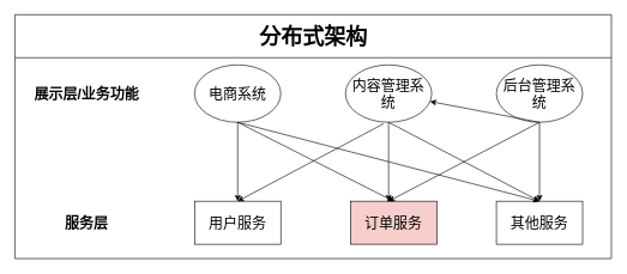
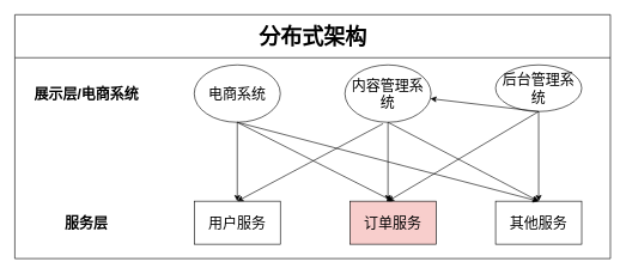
- <mxCell id="19" value="&lt;font style=&quot;font-size: 20px;&quot;&gt;展示层/业务功能&lt;/font&gt;" style="rounded=0;whiteSpace=wrap;html=1;fontSize=20;fontStyle=1;strokeColor=none;" vertex="1" parent="17"><mxGeometry x="20" y="80" width="160" height="60" as="geometry" /></mxCell>
+ <mxCell id="19" value="&lt;font style=&quot;font-size: 20px;&quot;&gt;展示层/电商系统&lt;/font&gt;" style="rounded=0;whiteSpace=wrap;html=1;fontSize=20;fontStyle=1;strokeColor=none;" vertex="1" parent="17"><mxGeometry x="20" y="80" width="160" height="60" as="geometry" /></mxCell>
- <mxCell id="4" value="后台管理系统" style="ellipse;whiteSpace=wrap;html=1;fontSize=20;" vertex="1" parent="1"><mxGeometry x="690" y="90" width="120" height="80" as="geometry" /></mxCell>
+ <mxCell id="4" value="后台管理系统" style="ellipse;whiteSpace=wrap;html=1;fontSize=20;" vertex="1" parent="1"><mxGeometry x="690" y="90" width="120" height="65" as="geometry" /></mxCell>
